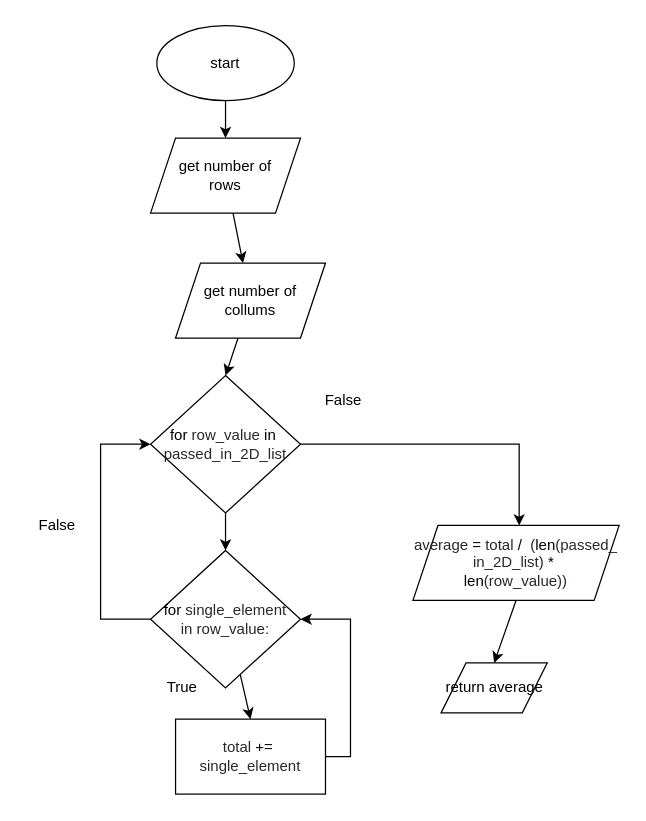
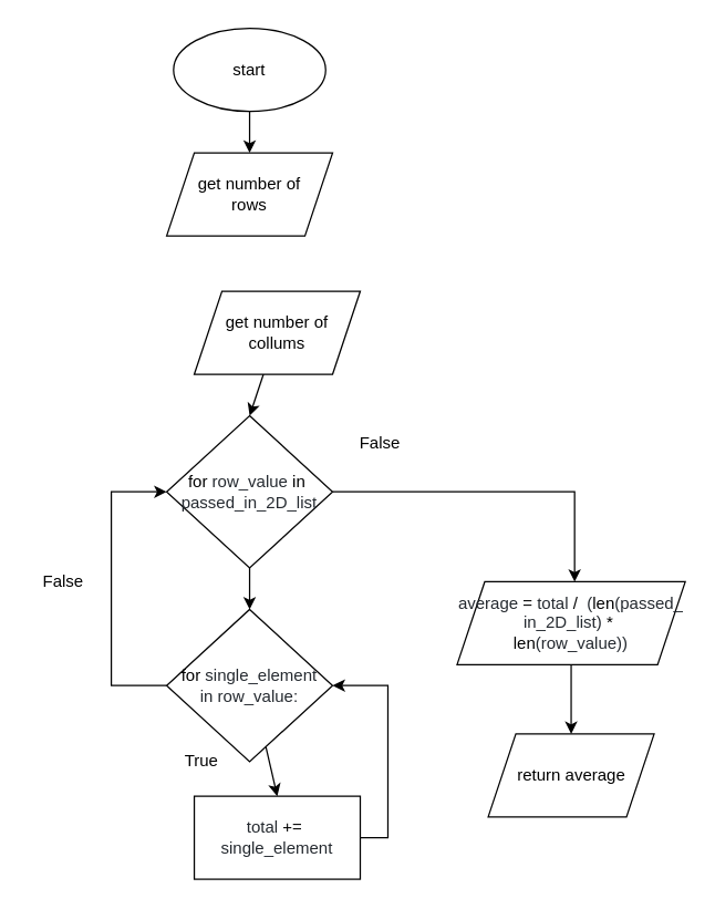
- <mxCell id="4" style="edgeStyle=none;html=1;" parent="1" source="5" target="7" edge="1"><mxGeometry relative="1" as="geometry" /></mxCell>
- <mxCell id="16" value="return average" style="shape=parallelogram;perimeter=parallelogramPerimeter;whiteSpace=wrap;html=1;fixedSize=1;" parent="1" vertex="1"><mxGeometry x="352.5" y="530" width="85" height="40" as="geometry" /></mxCell>
+ <mxCell id="16" value="return average" style="shape=parallelogram;perimeter=parallelogramPerimeter;whiteSpace=wrap;html=1;fixedSize=1;" parent="1" vertex="1"><mxGeometry x="352.5" y="530" width="120" height="60" as="geometry" /></mxCell>
